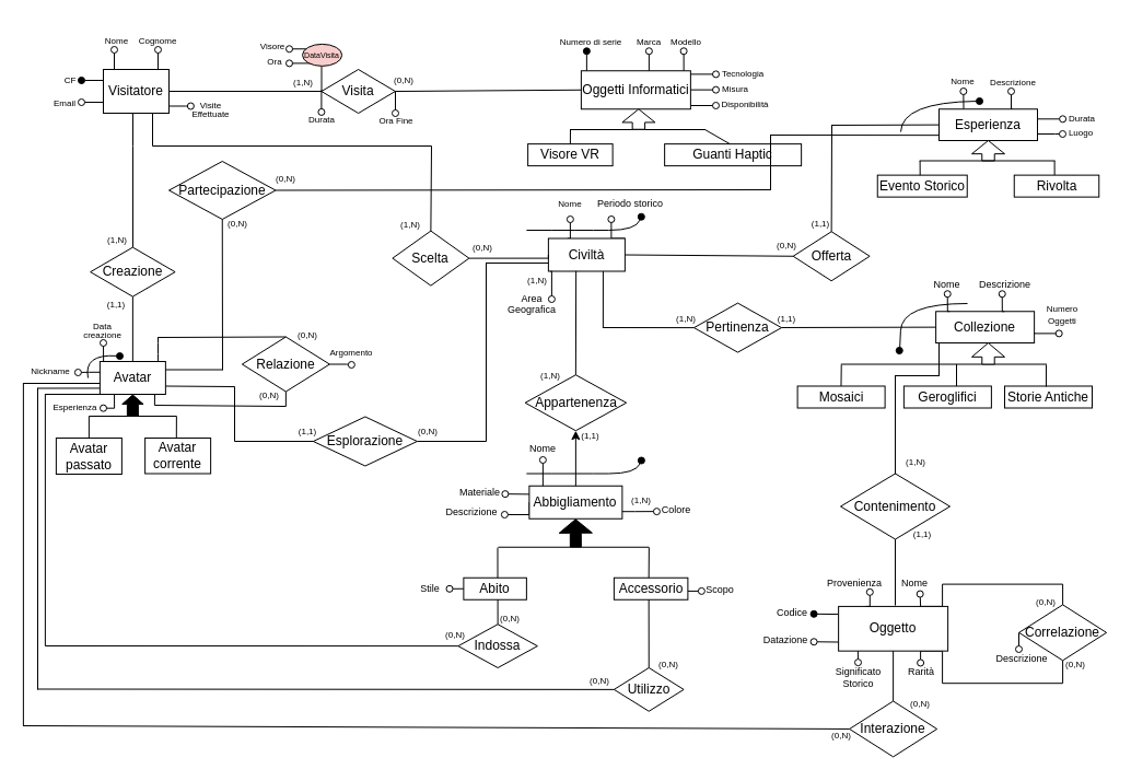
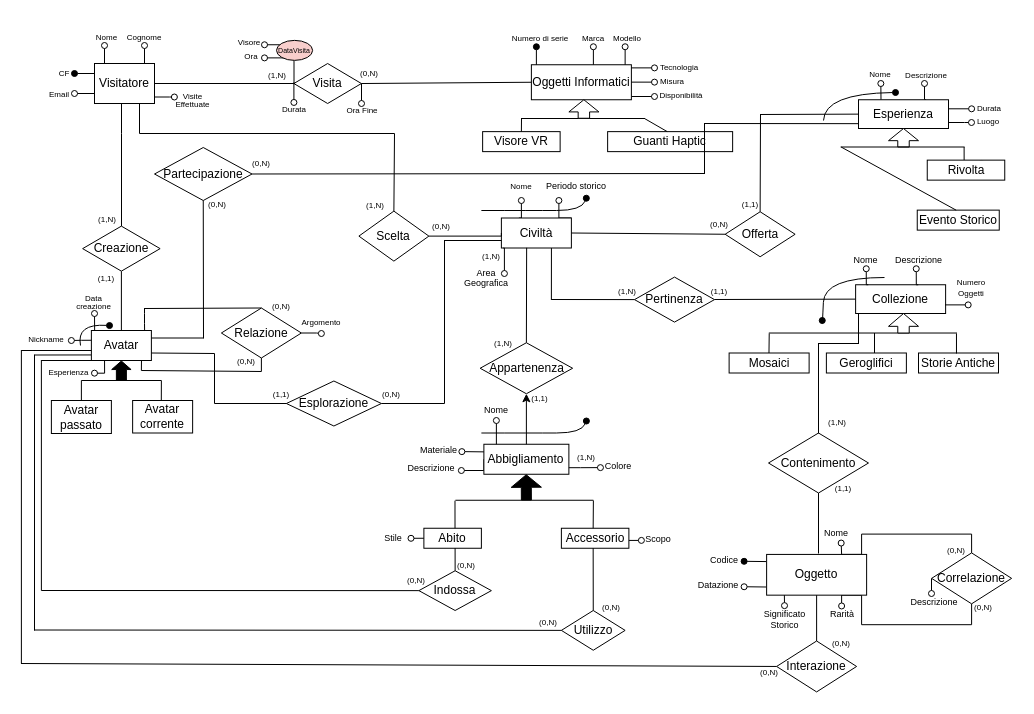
- <mxCell id="153" value="Evento Storico" style="whiteSpace=wrap;html=1;align=center;" parent="1" vertex="1"><mxGeometry x="801.75" y="159.63" width="82" height="20" as="geometry" /></mxCell>
+ <mxCell id="153" value="Evento Storico" style="whiteSpace=wrap;html=1;align=center;" parent="1" vertex="1"><mxGeometry x="916.75" y="209.63" width="82" height="20" as="geometry" /></mxCell>
- <mxCell id="181" value="&lt;font style=&quot;font-size: 9px;&quot;&gt;Provenienza&lt;/font&gt;" style="text;html=1;align=center;verticalAlign=middle;whiteSpace=wrap;rounded=0;" parent="1" vertex="1"><mxGeometry x="761.12" y="523.371" width="40" height="17.314" as="geometry" /></mxCell>
- <mxCell id="186" style="edgeStyle=orthogonalEdgeStyle;rounded=0;orthogonalLoop=1;jettySize=auto;html=1;exitX=0.25;exitY=0;exitDx=0;exitDy=0;entryX=0.842;entryY=1.009;entryDx=0;entryDy=0;entryPerimeter=0;endArrow=oval;endFill=0;" parent="1" source="176" target="181" edge="1"><mxGeometry relative="1" as="geometry" /></mxCell>
